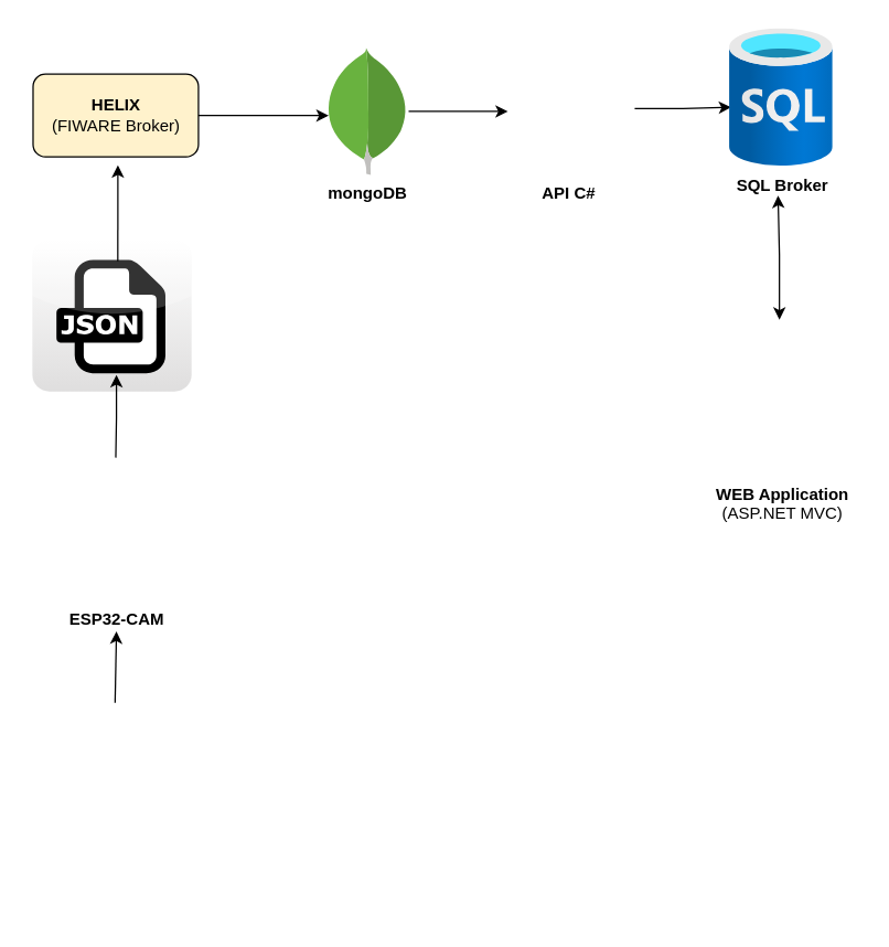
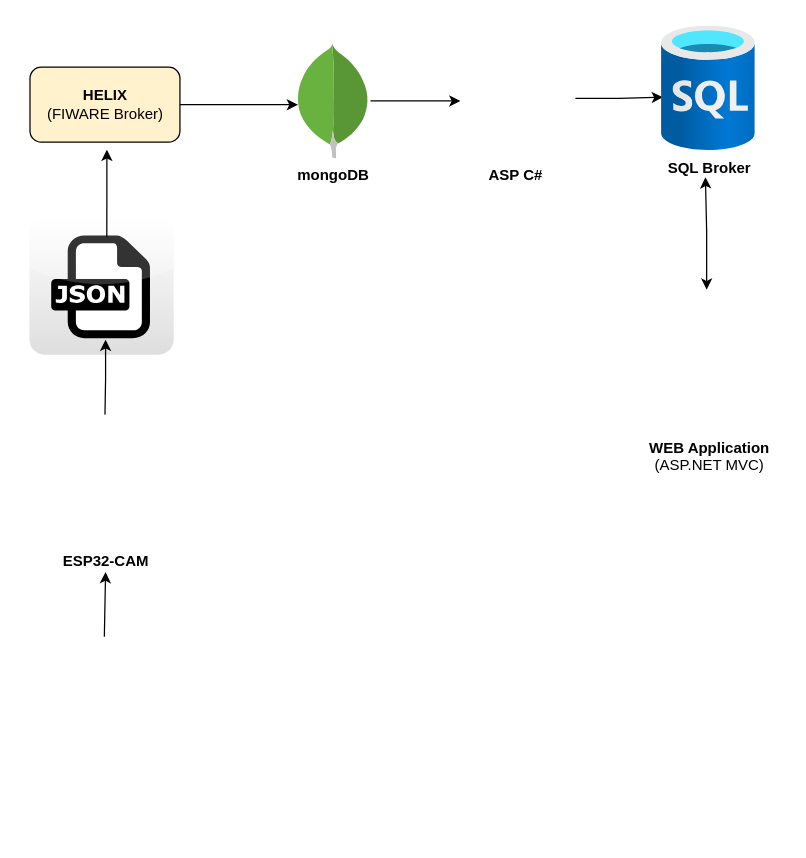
- <mxCell id="7" value="&lt;b&gt;API C#&lt;/b&gt;" style="shape=image;html=1;verticalAlign=top;verticalLabelPosition=bottom;labelBackgroundColor=#ffffff;imageAspect=0;aspect=fixed;image=https://cdn1.iconfinder.com/data/icons/competitive-strategy-and-corporate-training/512/597_Command_computer_function_process_progress_game_gaming_genres_programing-128.png" vertex="1" parent="1"><mxGeometry x="364" y="30" width="96" height="96" as="geometry" /></mxCell>
+ <mxCell id="7" value="&lt;b&gt;ASP C#&lt;/b&gt;" style="shape=image;html=1;verticalAlign=top;verticalLabelPosition=bottom;labelBackgroundColor=#ffffff;imageAspect=0;aspect=fixed;image=https://cdn1.iconfinder.com/data/icons/competitive-strategy-and-corporate-training/512/597_Command_computer_function_process_progress_game_gaming_genres_programing-128.png" vertex="1" parent="1"><mxGeometry x="364" y="30" width="96" height="96" as="geometry" /></mxCell>
